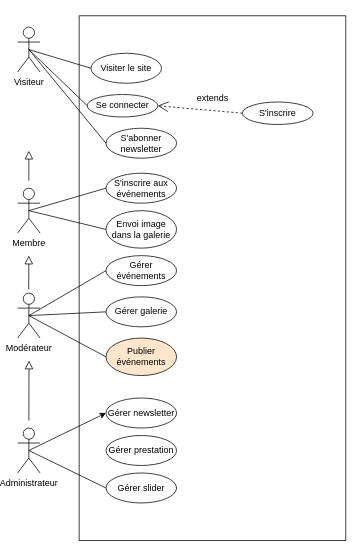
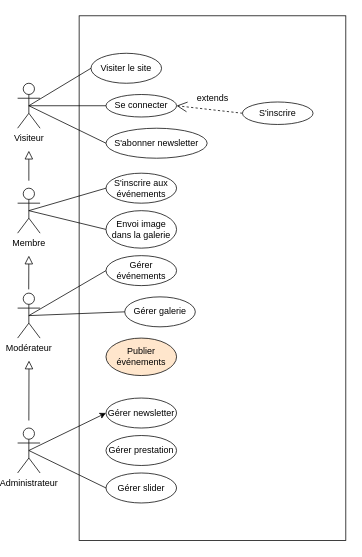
- <mxCell id="4" value="Visiteur" style="shape=umlActor;verticalLabelPosition=bottom;labelBackgroundColor=#ffffff;verticalAlign=top;html=1;outlineConnect=0;" parent="1" vertex="1"><mxGeometry x="20" y="35" width="30" height="60" as="geometry" /></mxCell>
+ <mxCell id="4" value="Visiteur" style="shape=umlActor;verticalLabelPosition=bottom;labelBackgroundColor=#ffffff;verticalAlign=top;html=1;outlineConnect=0;" parent="1" vertex="1"><mxGeometry x="20" y="110" width="30" height="60" as="geometry" /></mxCell>
- <mxCell id="11" value="Se connecter" style="ellipse;whiteSpace=wrap;html=1;" vertex="1" parent="1"><mxGeometry x="112.92" y="125" width="94.17" height="30" as="geometry" /></mxCell>
+ <mxCell id="11" value="Se connecter" style="ellipse;whiteSpace=wrap;html=1;" vertex="1" parent="1"><mxGeometry x="137.92" y="125" width="94.17" height="30" as="geometry" /></mxCell>
- <mxCell id="16" value="S'abonner newsletter" style="ellipse;whiteSpace=wrap;html=1;" vertex="1" parent="1"><mxGeometry x="137.91" y="170" width="94.17" height="40" as="geometry" /></mxCell>
+ <mxCell id="16" value="S'abonner newsletter" style="ellipse;whiteSpace=wrap;html=1;" vertex="1" parent="1"><mxGeometry x="137.91" y="170" width="135" height="40" as="geometry" /></mxCell>
- <mxCell id="26" value="Gérer galerie" style="ellipse;whiteSpace=wrap;html=1;" vertex="1" parent="1"><mxGeometry x="137.92" y="395" width="94.17" height="40" as="geometry" /></mxCell>
+ <mxCell id="26" value="Gérer galerie" style="ellipse;whiteSpace=wrap;html=1;" vertex="1" parent="1"><mxGeometry x="162.92" y="395" width="94.17" height="40" as="geometry" /></mxCell>
- <mxCell id="34" value="" style="endArrow=none;html=1;exitX=0.5;exitY=0.5;exitDx=0;exitDy=0;exitPerimeter=0;entryX=0;entryY=0.5;entryDx=0;entryDy=0;" edge="1" parent="1" source="2" target="25"><mxGeometry width="50" height="50" relative="1" as="geometry"><mxPoint x="45" y="435" as="sourcePoint" /><mxPoint x="147.92" y="425" as="targetPoint" /></mxGeometry></mxCell>
